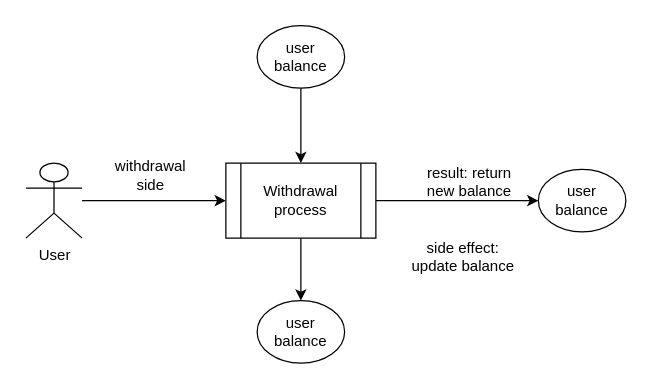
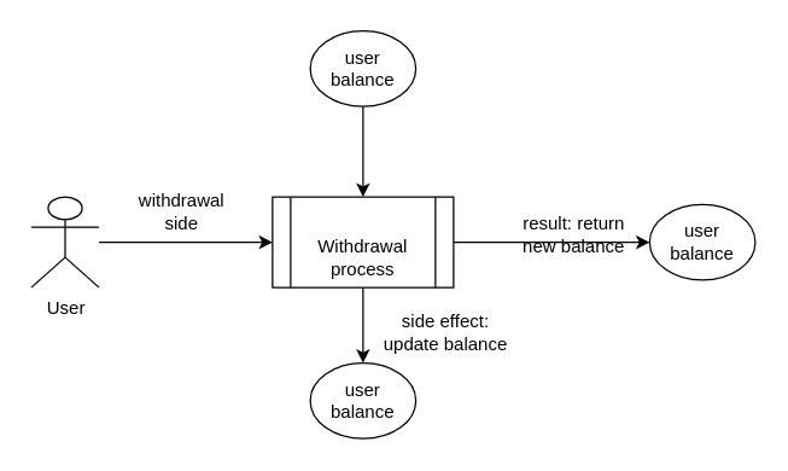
- <mxCell id="14" value="result: return new balance" style="text;html=1;strokeColor=none;fillColor=none;align=center;verticalAlign=middle;whiteSpace=wrap;rounded=0;shadow=0;" vertex="1" parent="1"><mxGeometry x="340" y="135" width="70" height="20" as="geometry" /></mxCell>
+ <mxCell id="14" value="result: return new balance" style="text;html=1;strokeColor=none;fillColor=none;align=center;verticalAlign=middle;whiteSpace=wrap;rounded=0;shadow=0;" vertex="1" parent="1"><mxGeometry x="345" y="145" width="70" height="20" as="geometry" /></mxCell>
- <mxCell id="5" value="Withdrawal&lt;br&gt;process" style="text;html=1;strokeColor=none;fillColor=none;align=center;verticalAlign=middle;whiteSpace=wrap;rounded=0;" vertex="1" parent="1"><mxGeometry x="220" y="150" width="40" height="20" as="geometry" /></mxCell>
+ <mxCell id="5" value="Withdrawal&lt;br&gt;process" style="text;html=1;strokeColor=none;fillColor=none;align=center;verticalAlign=middle;whiteSpace=wrap;rounded=0;" vertex="1" parent="1"><mxGeometry x="220" y="160" width="40" height="20" as="geometry" /></mxCell>
- <mxCell id="18" value="side effect: update balance" style="text;html=1;strokeColor=none;fillColor=none;align=center;verticalAlign=middle;whiteSpace=wrap;rounded=0;shadow=0;" vertex="1" parent="1"><mxGeometry x="325" y="195" width="90" height="20" as="geometry" /></mxCell>
+ <mxCell id="18" value="side effect: update balance" style="text;html=1;strokeColor=none;fillColor=none;align=center;verticalAlign=middle;whiteSpace=wrap;rounded=0;shadow=0;" vertex="1" parent="1"><mxGeometry x="250" y="210" width="90" height="20" as="geometry" /></mxCell>
